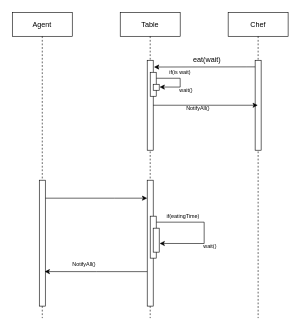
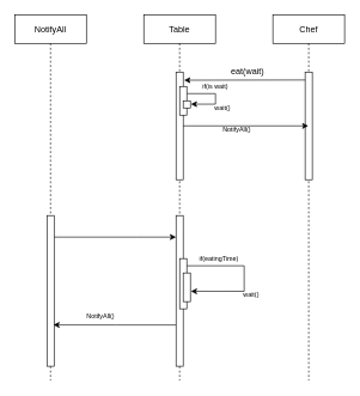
- <mxCell id="2" value="Agent" style="shape=umlLifeline;perimeter=lifelinePerimeter;container=1;collapsible=0;recursiveResize=0;rounded=0;shadow=0;strokeWidth=1;" parent="1" vertex="1"><mxGeometry x="20" y="20" width="100" height="510" as="geometry" /></mxCell>
+ <mxCell id="2" value="NotifyAll" style="shape=umlLifeline;perimeter=lifelinePerimeter;container=1;collapsible=0;recursiveResize=0;rounded=0;shadow=0;strokeWidth=1;" parent="1" vertex="1"><mxGeometry x="20" y="20" width="100" height="510" as="geometry" /></mxCell>
